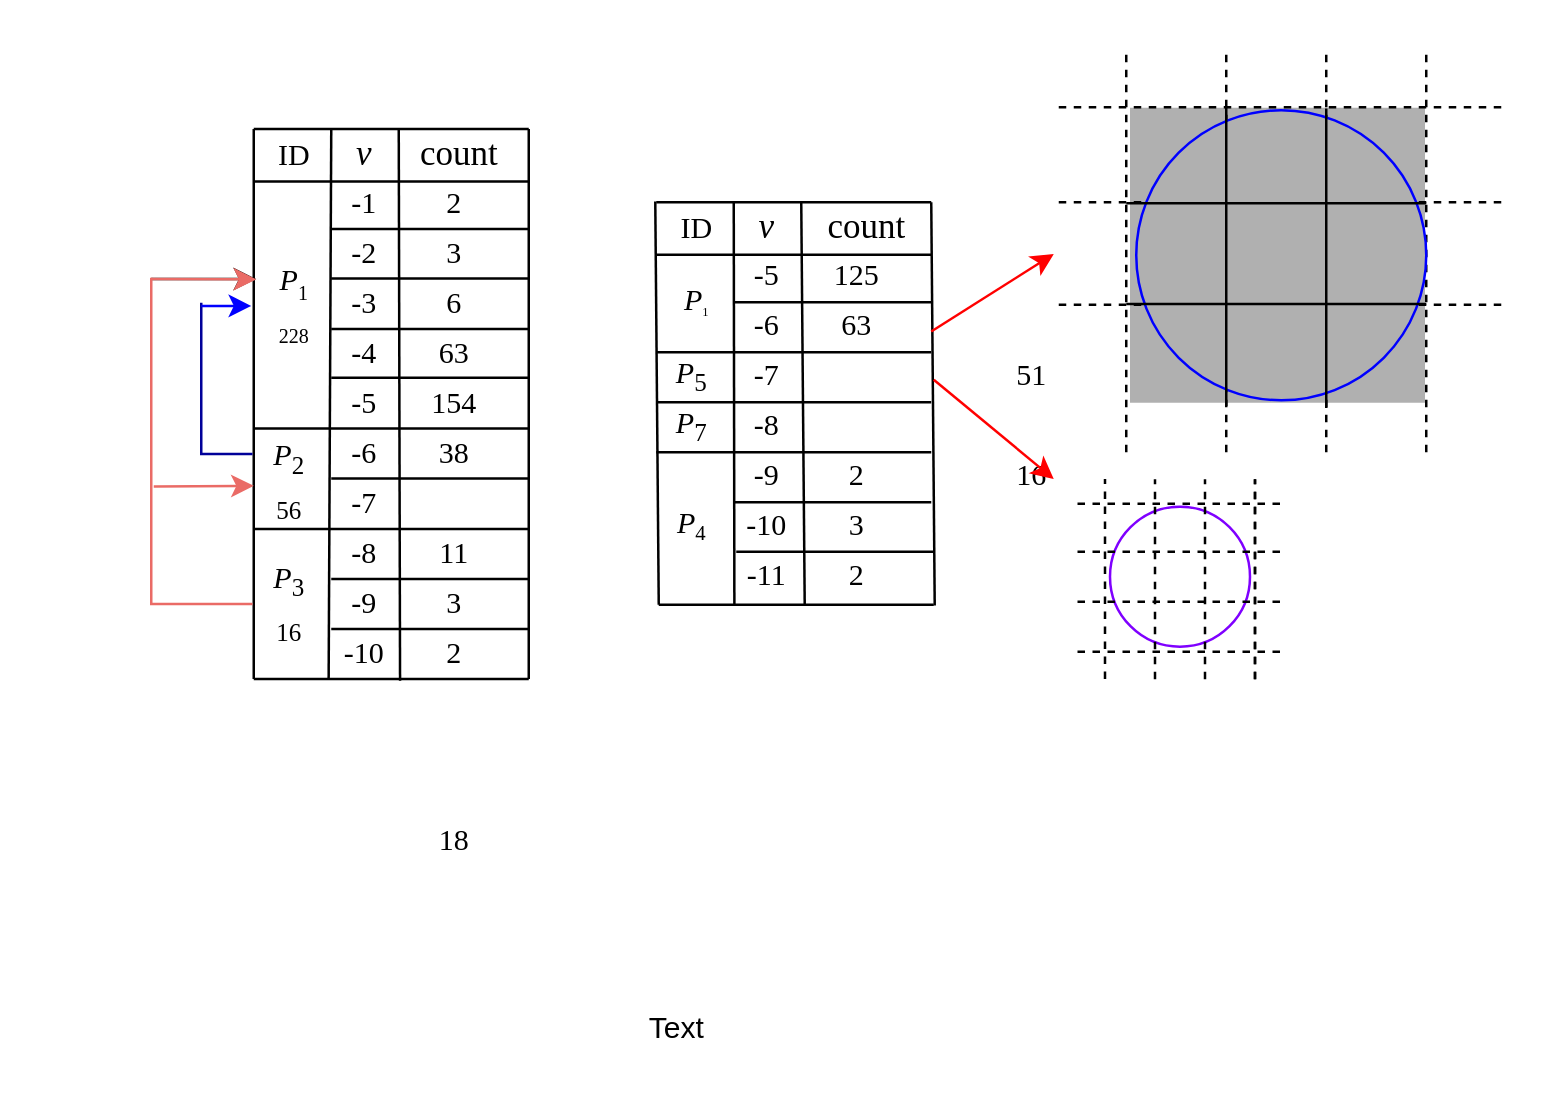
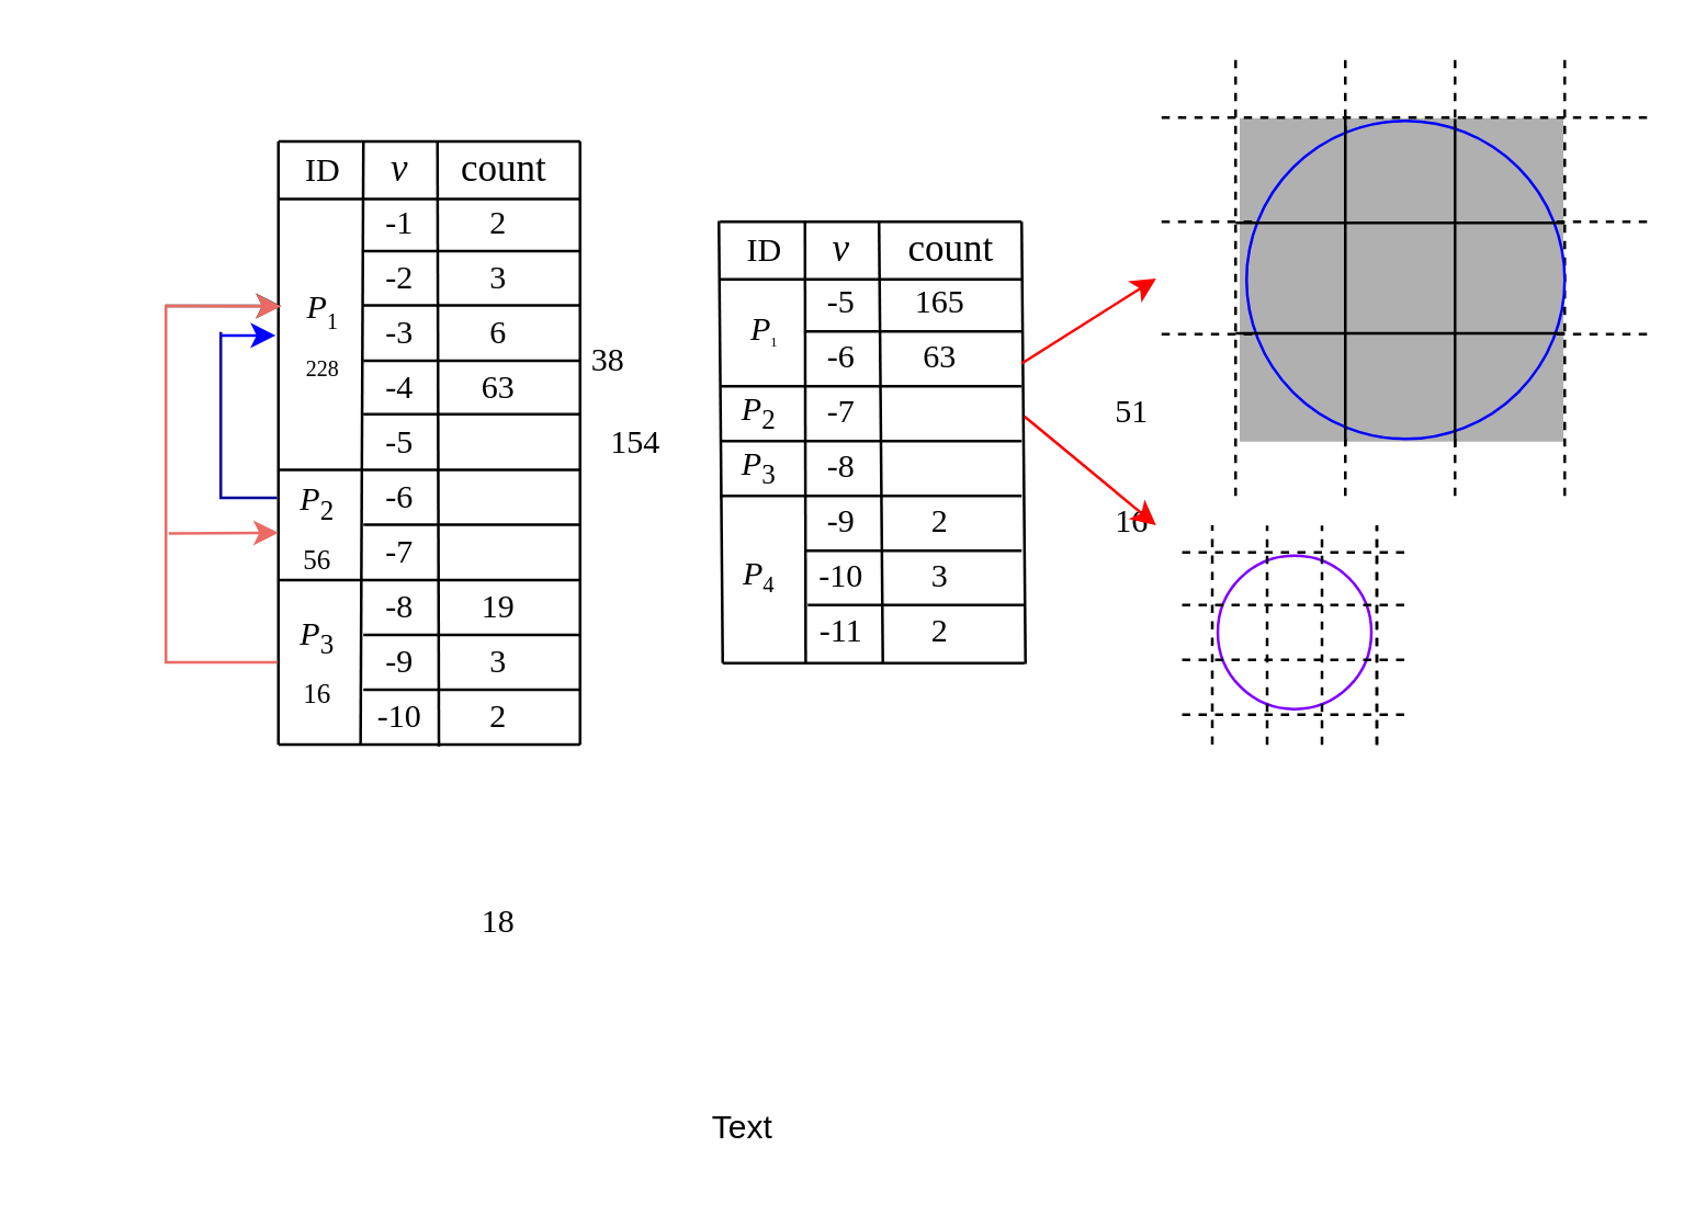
- <mxCell id="58" value="&lt;font face=&quot;Times New Roman&quot;&gt;125&lt;/font&gt;" style="text;html=1;align=center;verticalAlign=middle;resizable=0;points=[];autosize=1;strokeColor=none;" parent="1" vertex="1"><mxGeometry x="327" y="100.3" width="30" height="20" as="geometry" /></mxCell>
+ <mxCell id="58" value="&lt;font face=&quot;Times New Roman&quot;&gt;165&lt;/font&gt;" style="text;html=1;align=center;verticalAlign=middle;resizable=0;points=[];autosize=1;strokeColor=none;" parent="1" vertex="1"><mxGeometry x="327" y="100.3" width="30" height="20" as="geometry" /></mxCell>
- <mxCell id="73" value="&lt;font style=&quot;font-size: 12px&quot; face=&quot;Times New Roman&quot;&gt;&lt;i&gt;P&lt;/i&gt;&lt;sub&gt;5&lt;/sub&gt;&lt;/font&gt;" style="text;html=1;align=center;verticalAlign=middle;resizable=0;points=[];autosize=1;strokeColor=none;" parent="1" vertex="1"><mxGeometry x="261" y="140.3" width="30" height="20" as="geometry" /></mxCell>
+ <mxCell id="73" value="&lt;font style=&quot;font-size: 12px&quot; face=&quot;Times New Roman&quot;&gt;&lt;i&gt;P&lt;/i&gt;&lt;sub&gt;2&lt;/sub&gt;&lt;/font&gt;" style="text;html=1;align=center;verticalAlign=middle;resizable=0;points=[];autosize=1;strokeColor=none;" parent="1" vertex="1"><mxGeometry x="261" y="140.3" width="30" height="20" as="geometry" /></mxCell>
- <mxCell id="29" value="&lt;font face=&quot;Times New Roman&quot;&gt;154&lt;/font&gt;" style="text;html=1;align=center;verticalAlign=middle;resizable=0;points=[];autosize=1;strokeColor=none;" parent="1" vertex="1"><mxGeometry x="166" y="151" width="30" height="20" as="geometry" /></mxCell>
+ <mxCell id="29" value="&lt;font face=&quot;Times New Roman&quot;&gt;154&lt;/font&gt;" style="text;html=1;align=center;verticalAlign=middle;resizable=0;points=[];autosize=1;strokeColor=none;" parent="1" vertex="1"><mxGeometry x="216" y="151" width="30" height="20" as="geometry" /></mxCell>
- <mxCell id="71" value="&lt;font style=&quot;font-size: 12px&quot; face=&quot;Times New Roman&quot;&gt;&lt;i&gt;P&lt;/i&gt;&lt;sub&gt;7&lt;/sub&gt;&lt;/font&gt;" style="text;html=1;align=center;verticalAlign=middle;resizable=0;points=[];autosize=1;strokeColor=none;" parent="1" vertex="1"><mxGeometry x="261" y="160.3" width="30" height="20" as="geometry" /></mxCell>
+ <mxCell id="71" value="&lt;font style=&quot;font-size: 12px&quot; face=&quot;Times New Roman&quot;&gt;&lt;i&gt;P&lt;/i&gt;&lt;sub&gt;3&lt;/sub&gt;&lt;/font&gt;" style="text;html=1;align=center;verticalAlign=middle;resizable=0;points=[];autosize=1;strokeColor=none;" parent="1" vertex="1"><mxGeometry x="261" y="160.3" width="30" height="20" as="geometry" /></mxCell>
- <mxCell id="33" value="&lt;font face=&quot;Times New Roman&quot;&gt;38&lt;/font&gt;" style="text;html=1;align=center;verticalAlign=middle;resizable=0;points=[];autosize=1;strokeColor=none;" parent="1" vertex="1"><mxGeometry x="166" y="171" width="30" height="20" as="geometry" /></mxCell>
+ <mxCell id="33" value="&lt;font face=&quot;Times New Roman&quot;&gt;38&lt;/font&gt;" style="text;html=1;align=center;verticalAlign=middle;resizable=0;points=[];autosize=1;strokeColor=none;" parent="1" vertex="1"><mxGeometry x="206" y="121" width="30" height="20" as="geometry" /></mxCell>
- <mxCell id="42" value="&lt;font face=&quot;Times New Roman&quot;&gt;11&lt;/font&gt;" style="text;html=1;align=center;verticalAlign=middle;resizable=0;points=[];autosize=1;strokeColor=none;" parent="1" vertex="1"><mxGeometry x="166" y="211" width="30" height="20" as="geometry" /></mxCell>
+ <mxCell id="42" value="&lt;font face=&quot;Times New Roman&quot;&gt;19&lt;/font&gt;" style="text;html=1;align=center;verticalAlign=middle;resizable=0;points=[];autosize=1;strokeColor=none;" parent="1" vertex="1"><mxGeometry x="166" y="211" width="30" height="20" as="geometry" /></mxCell>
